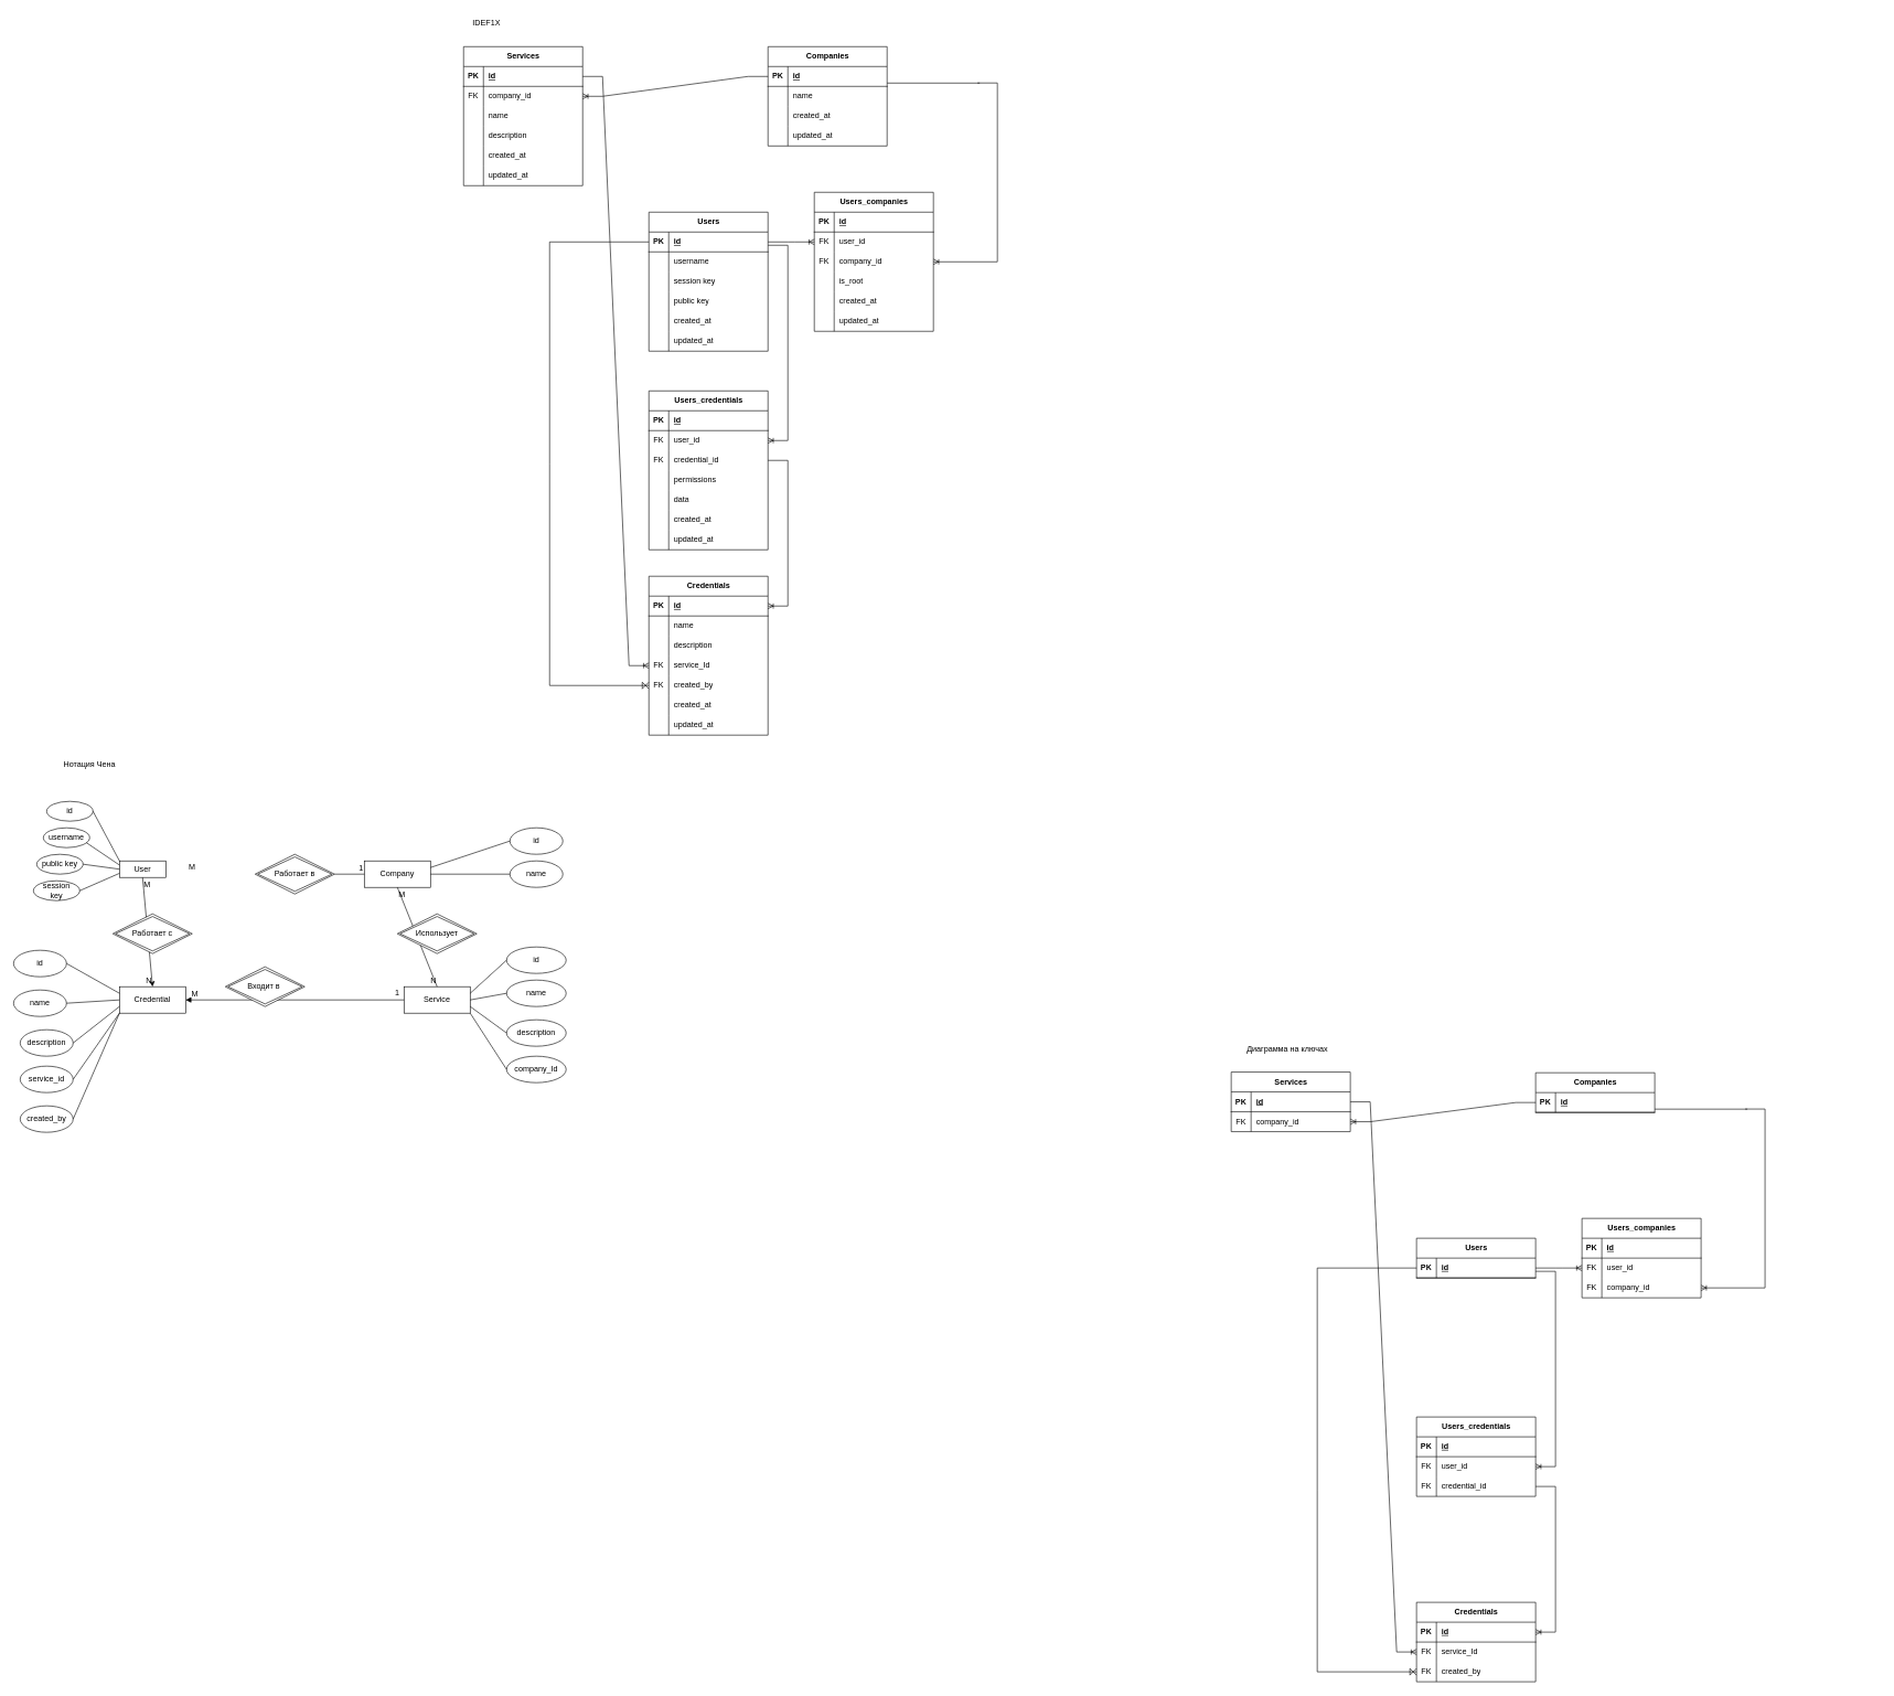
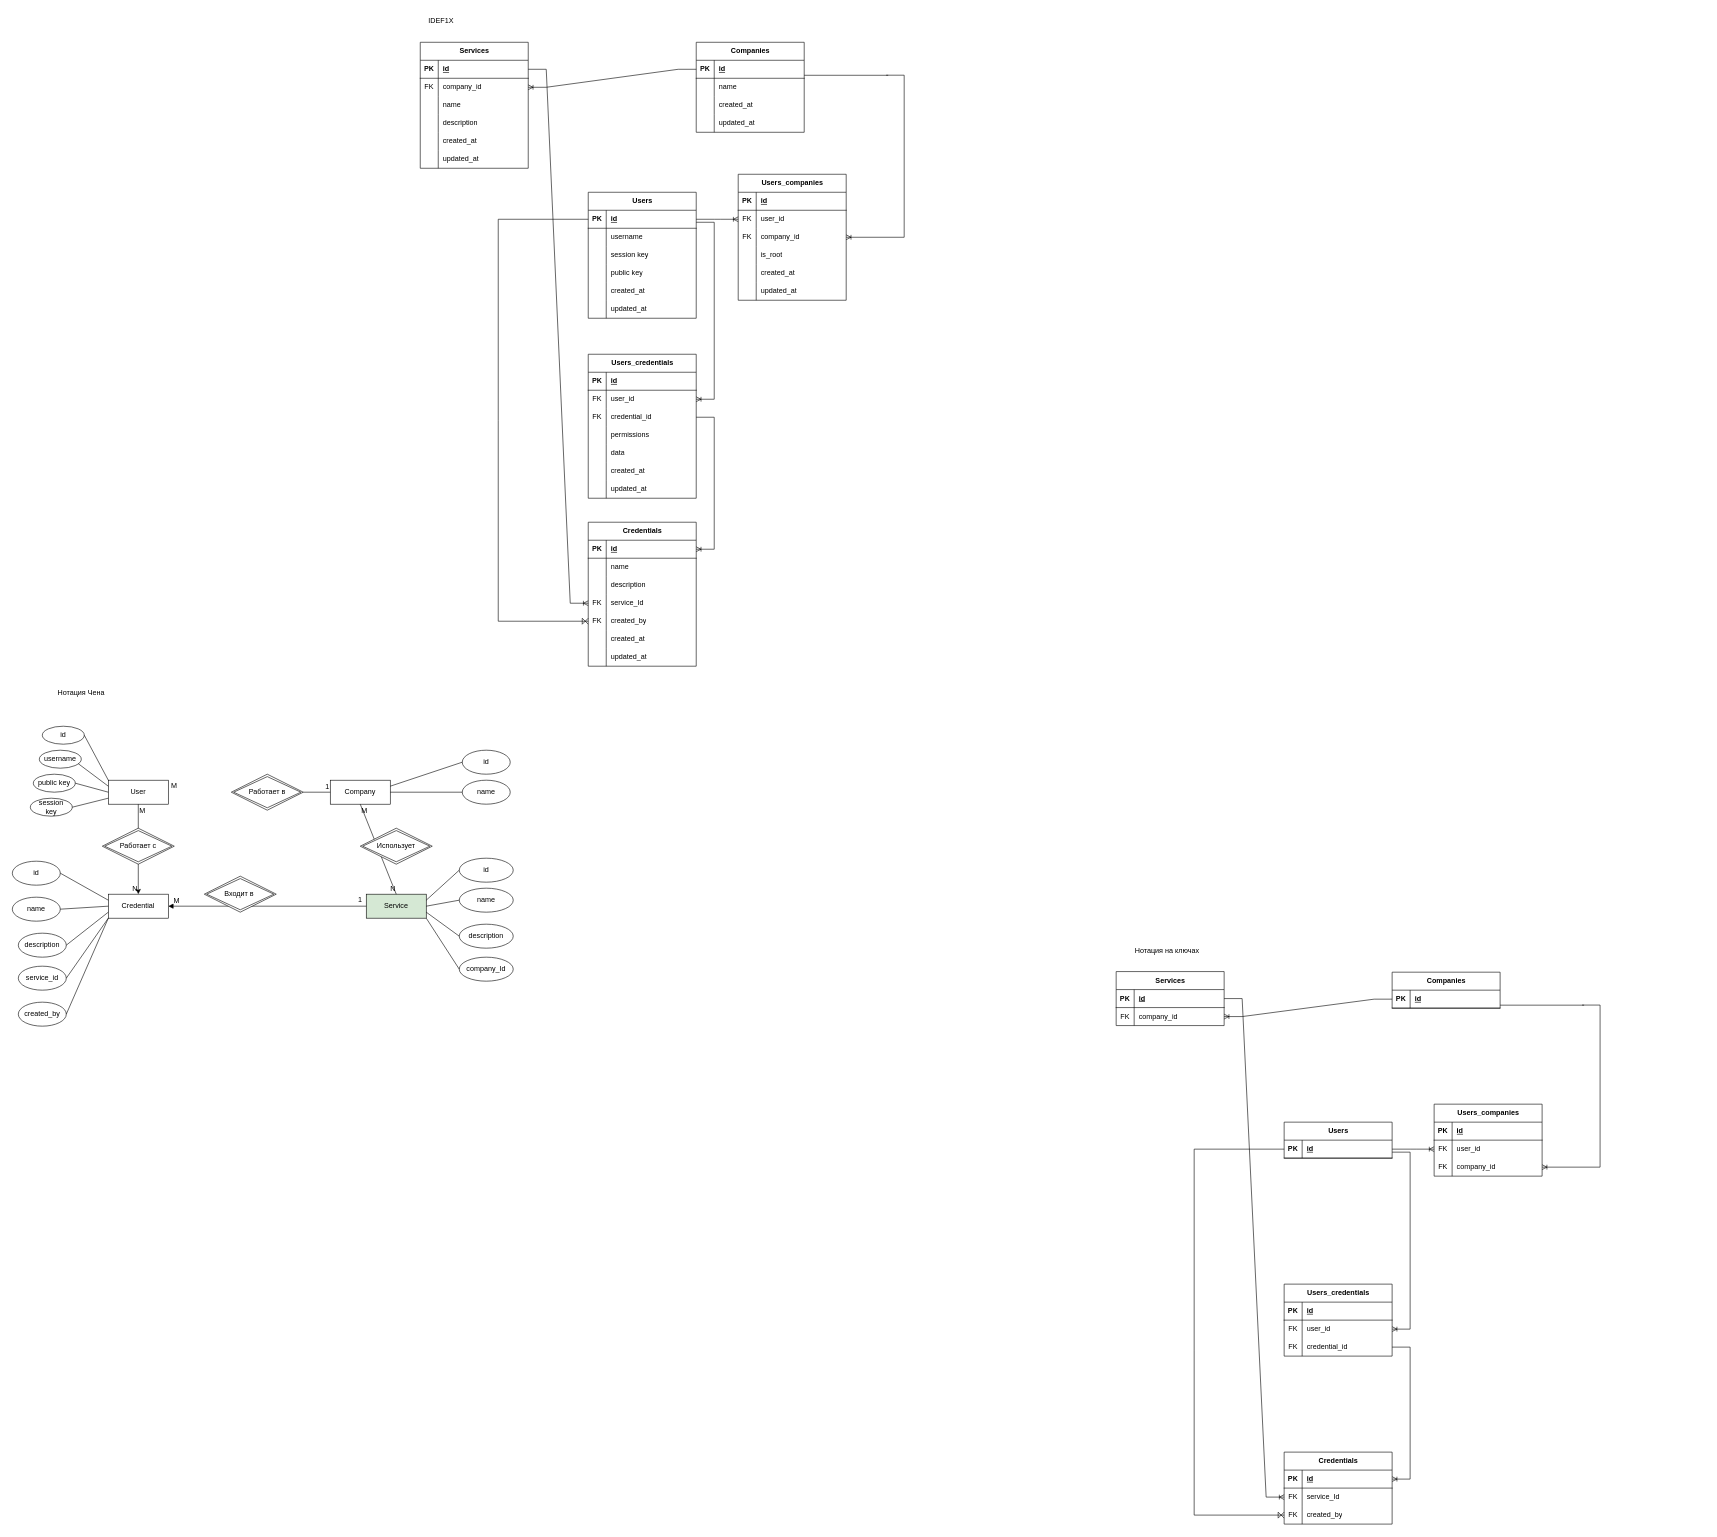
- <mxCell id="129" value="User" style="whiteSpace=wrap;html=1;align=center;" parent="1" vertex="1"><mxGeometry x="180" y="1300" width="70" height="25" as="geometry" /></mxCell>
+ <mxCell id="129" value="User" style="whiteSpace=wrap;html=1;align=center;" parent="1" vertex="1"><mxGeometry x="180" y="1300" width="100" height="40" as="geometry" /></mxCell>
- <mxCell id="135" value="Service" style="whiteSpace=wrap;html=1;align=center;" parent="1" vertex="1"><mxGeometry x="610" y="1490" width="100" height="40" as="geometry" /></mxCell>
+ <mxCell id="135" value="Service" style="whiteSpace=wrap;html=1;align=center;fillColor=#d5e8d4;" parent="1" vertex="1"><mxGeometry x="610" y="1490" width="100" height="40" as="geometry" /></mxCell>
- <mxCell id="205" value="Диаграмма на ключах" style="text;html=1;strokeColor=none;fillColor=none;align=center;verticalAlign=middle;whiteSpace=wrap;rounded=0;" parent="1" vertex="1"><mxGeometry x="1880" y="1570" width="130" height="30" as="geometry" /></mxCell>
+ <mxCell id="205" value="Нотация на ключах" style="text;html=1;strokeColor=none;fillColor=none;align=center;verticalAlign=middle;whiteSpace=wrap;rounded=0;" parent="1" vertex="1"><mxGeometry x="1880" y="1570" width="130" height="30" as="geometry" /></mxCell>
